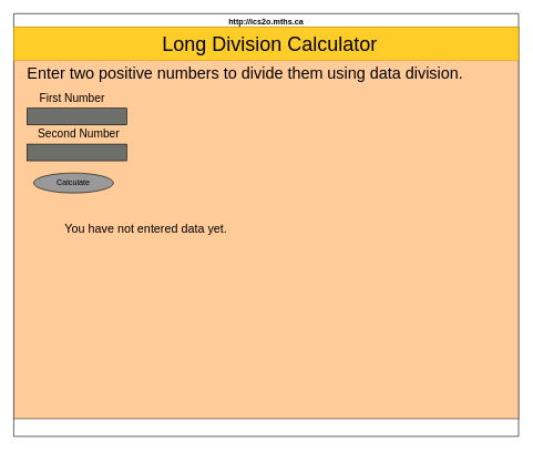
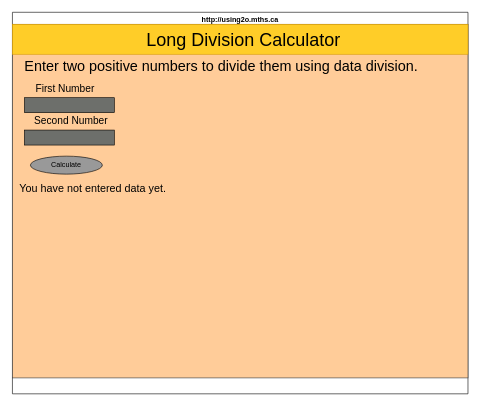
- <mxCell id="2" value="http://ics2o.mths.ca" style="swimlane;whiteSpace=wrap;html=1;strokeColor=#000000;strokeWidth=1;gradientColor=none;perimeterSpacing=0;glass=0;labelBackgroundColor=none;labelBorderColor=none;" parent="1" vertex="1"><mxGeometry x="20" y="20" width="760" height="636.5" as="geometry" /></mxCell>
+ <mxCell id="2" value="http://using2o.mths.ca" style="swimlane;whiteSpace=wrap;html=1;strokeColor=#000000;strokeWidth=1;gradientColor=none;perimeterSpacing=0;glass=0;labelBackgroundColor=none;labelBorderColor=none;" parent="1" vertex="1"><mxGeometry x="20" y="20" width="760" height="636.5" as="geometry" /></mxCell>
- <mxCell id="9" value="You have not entered data yet." style="text;strokeColor=none;align=left;fillColor=none;html=1;verticalAlign=middle;whiteSpace=wrap;rounded=0;fontSize=18;fontColor=#000000;" parent="2" vertex="1"><mxGeometry x="75" y="310" width="530" height="30" as="geometry" /></mxCell>
+ <mxCell id="9" value="You have not entered data yet." style="text;strokeColor=none;align=left;fillColor=none;html=1;verticalAlign=middle;whiteSpace=wrap;rounded=0;fontSize=18;fontColor=#000000;" parent="2" vertex="1"><mxGeometry x="10" y="280" width="530" height="30" as="geometry" /></mxCell>
